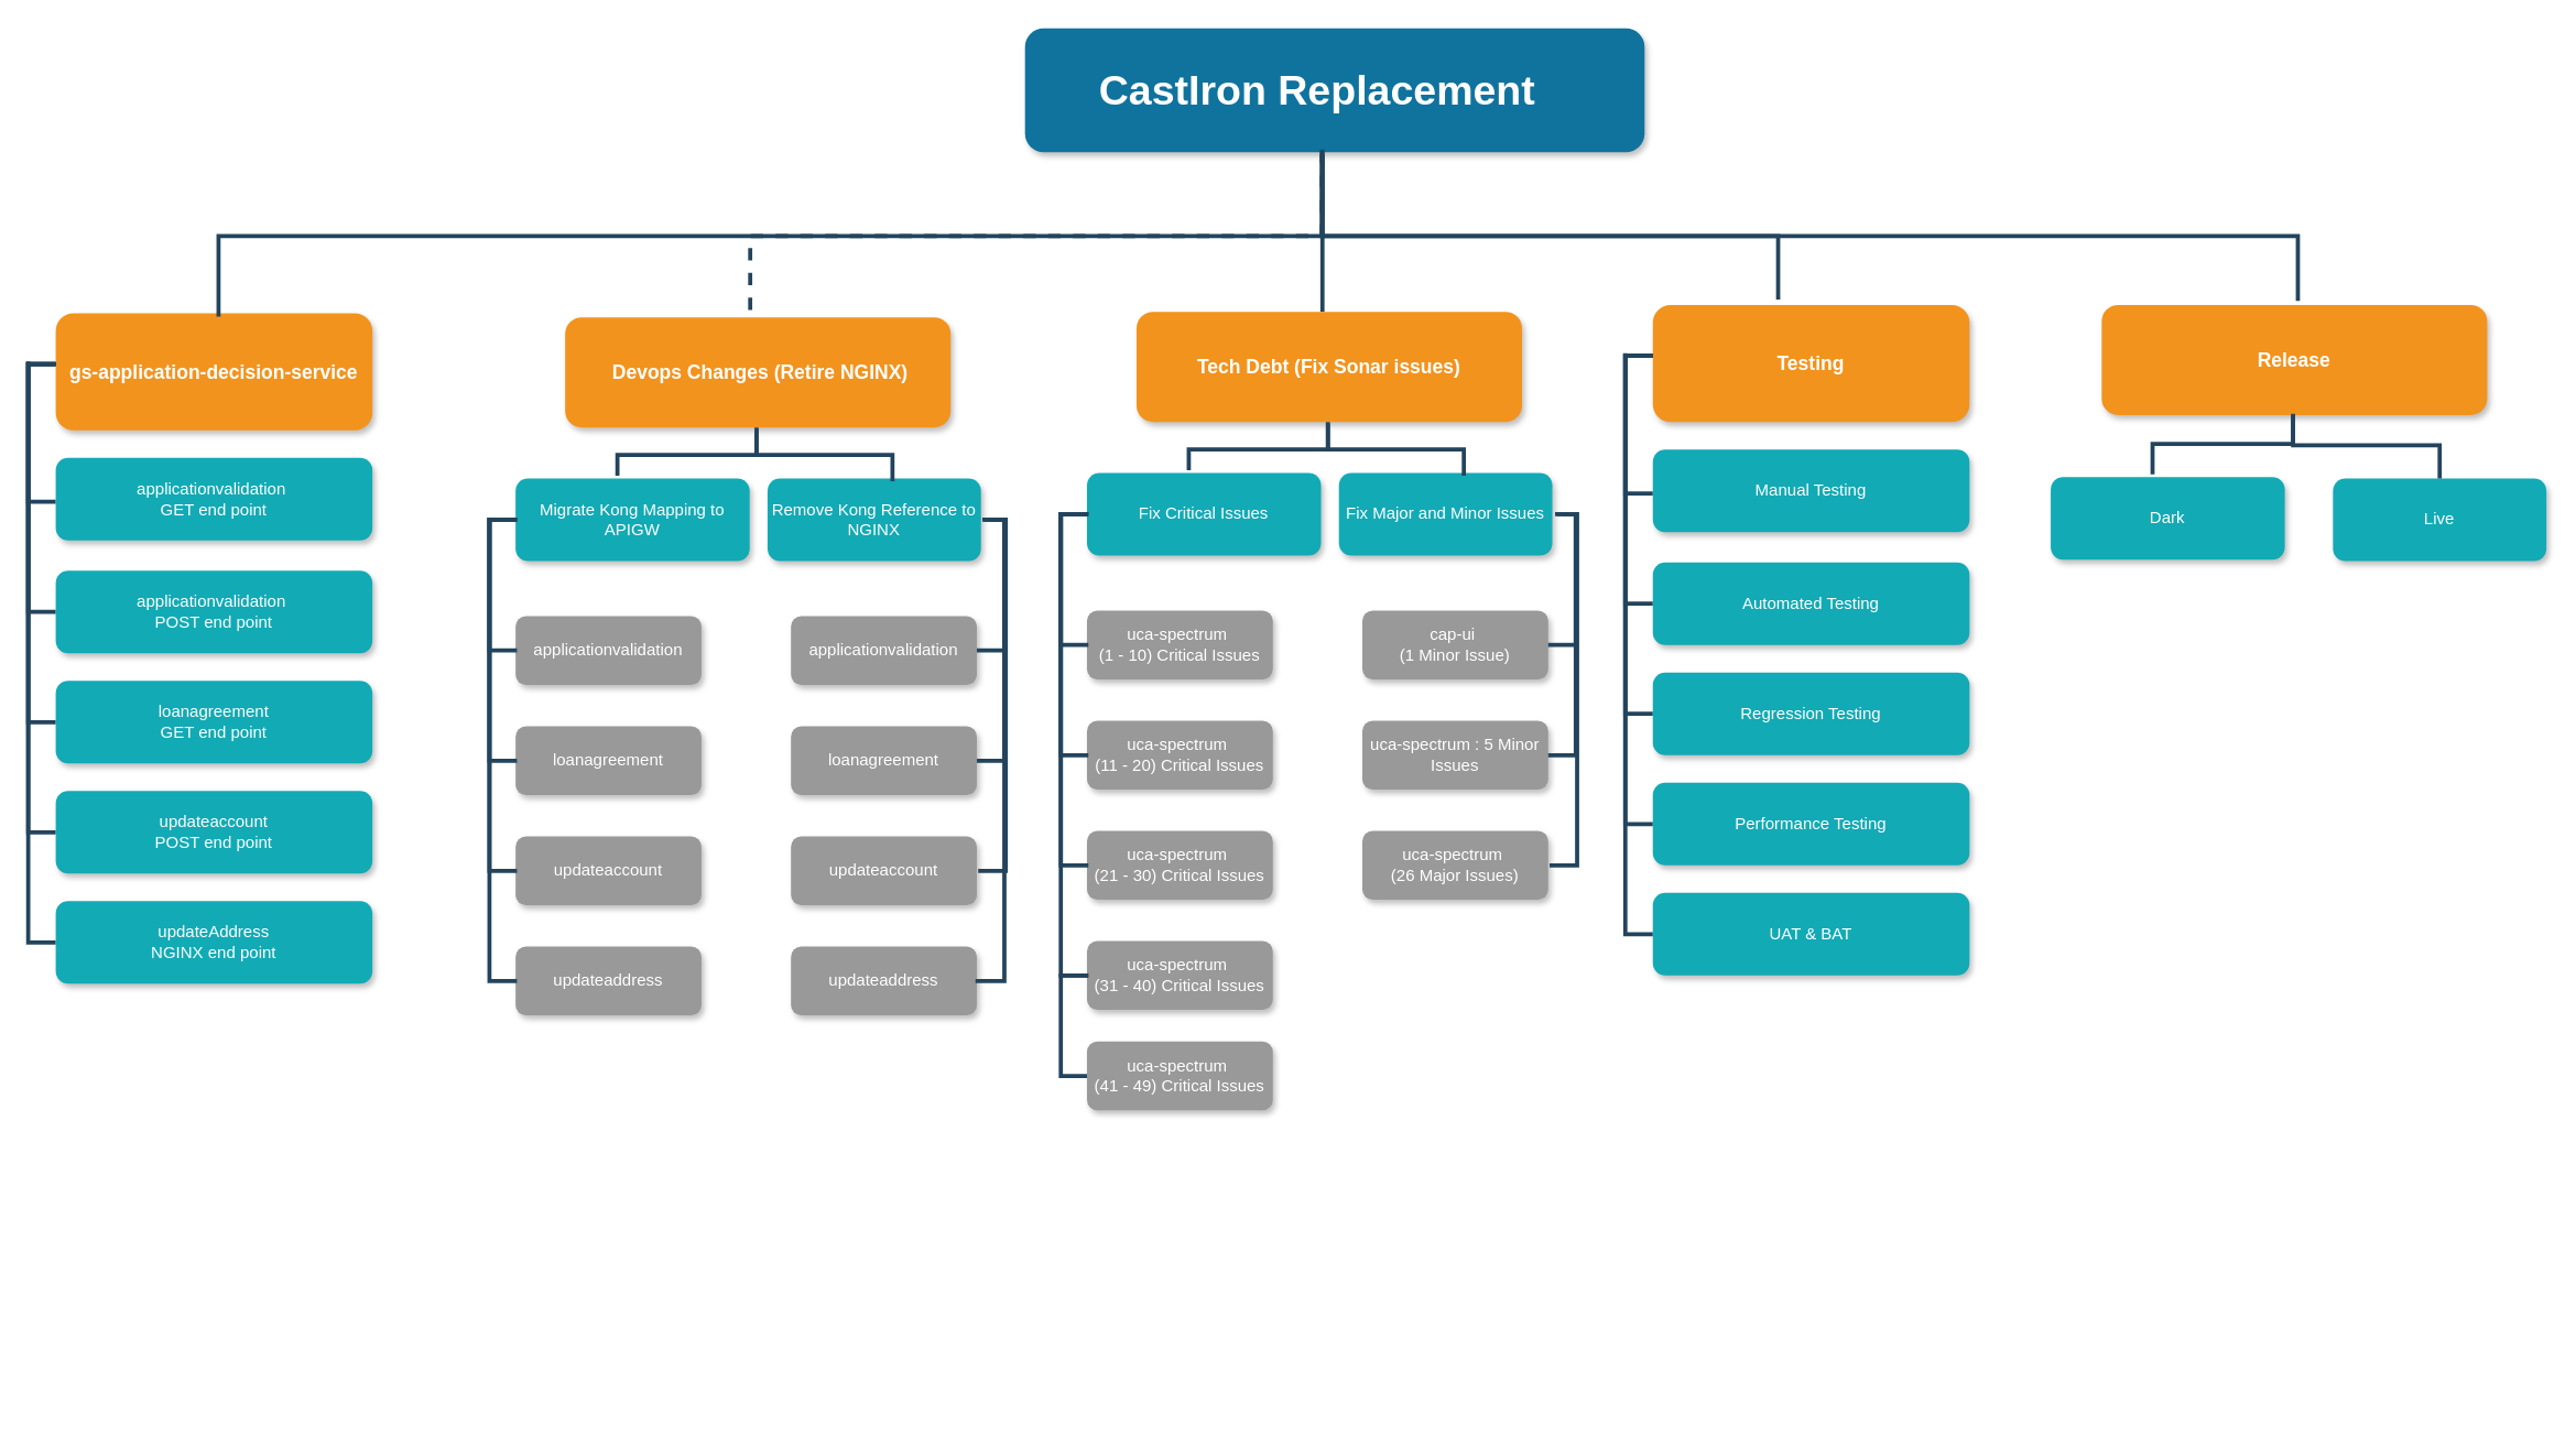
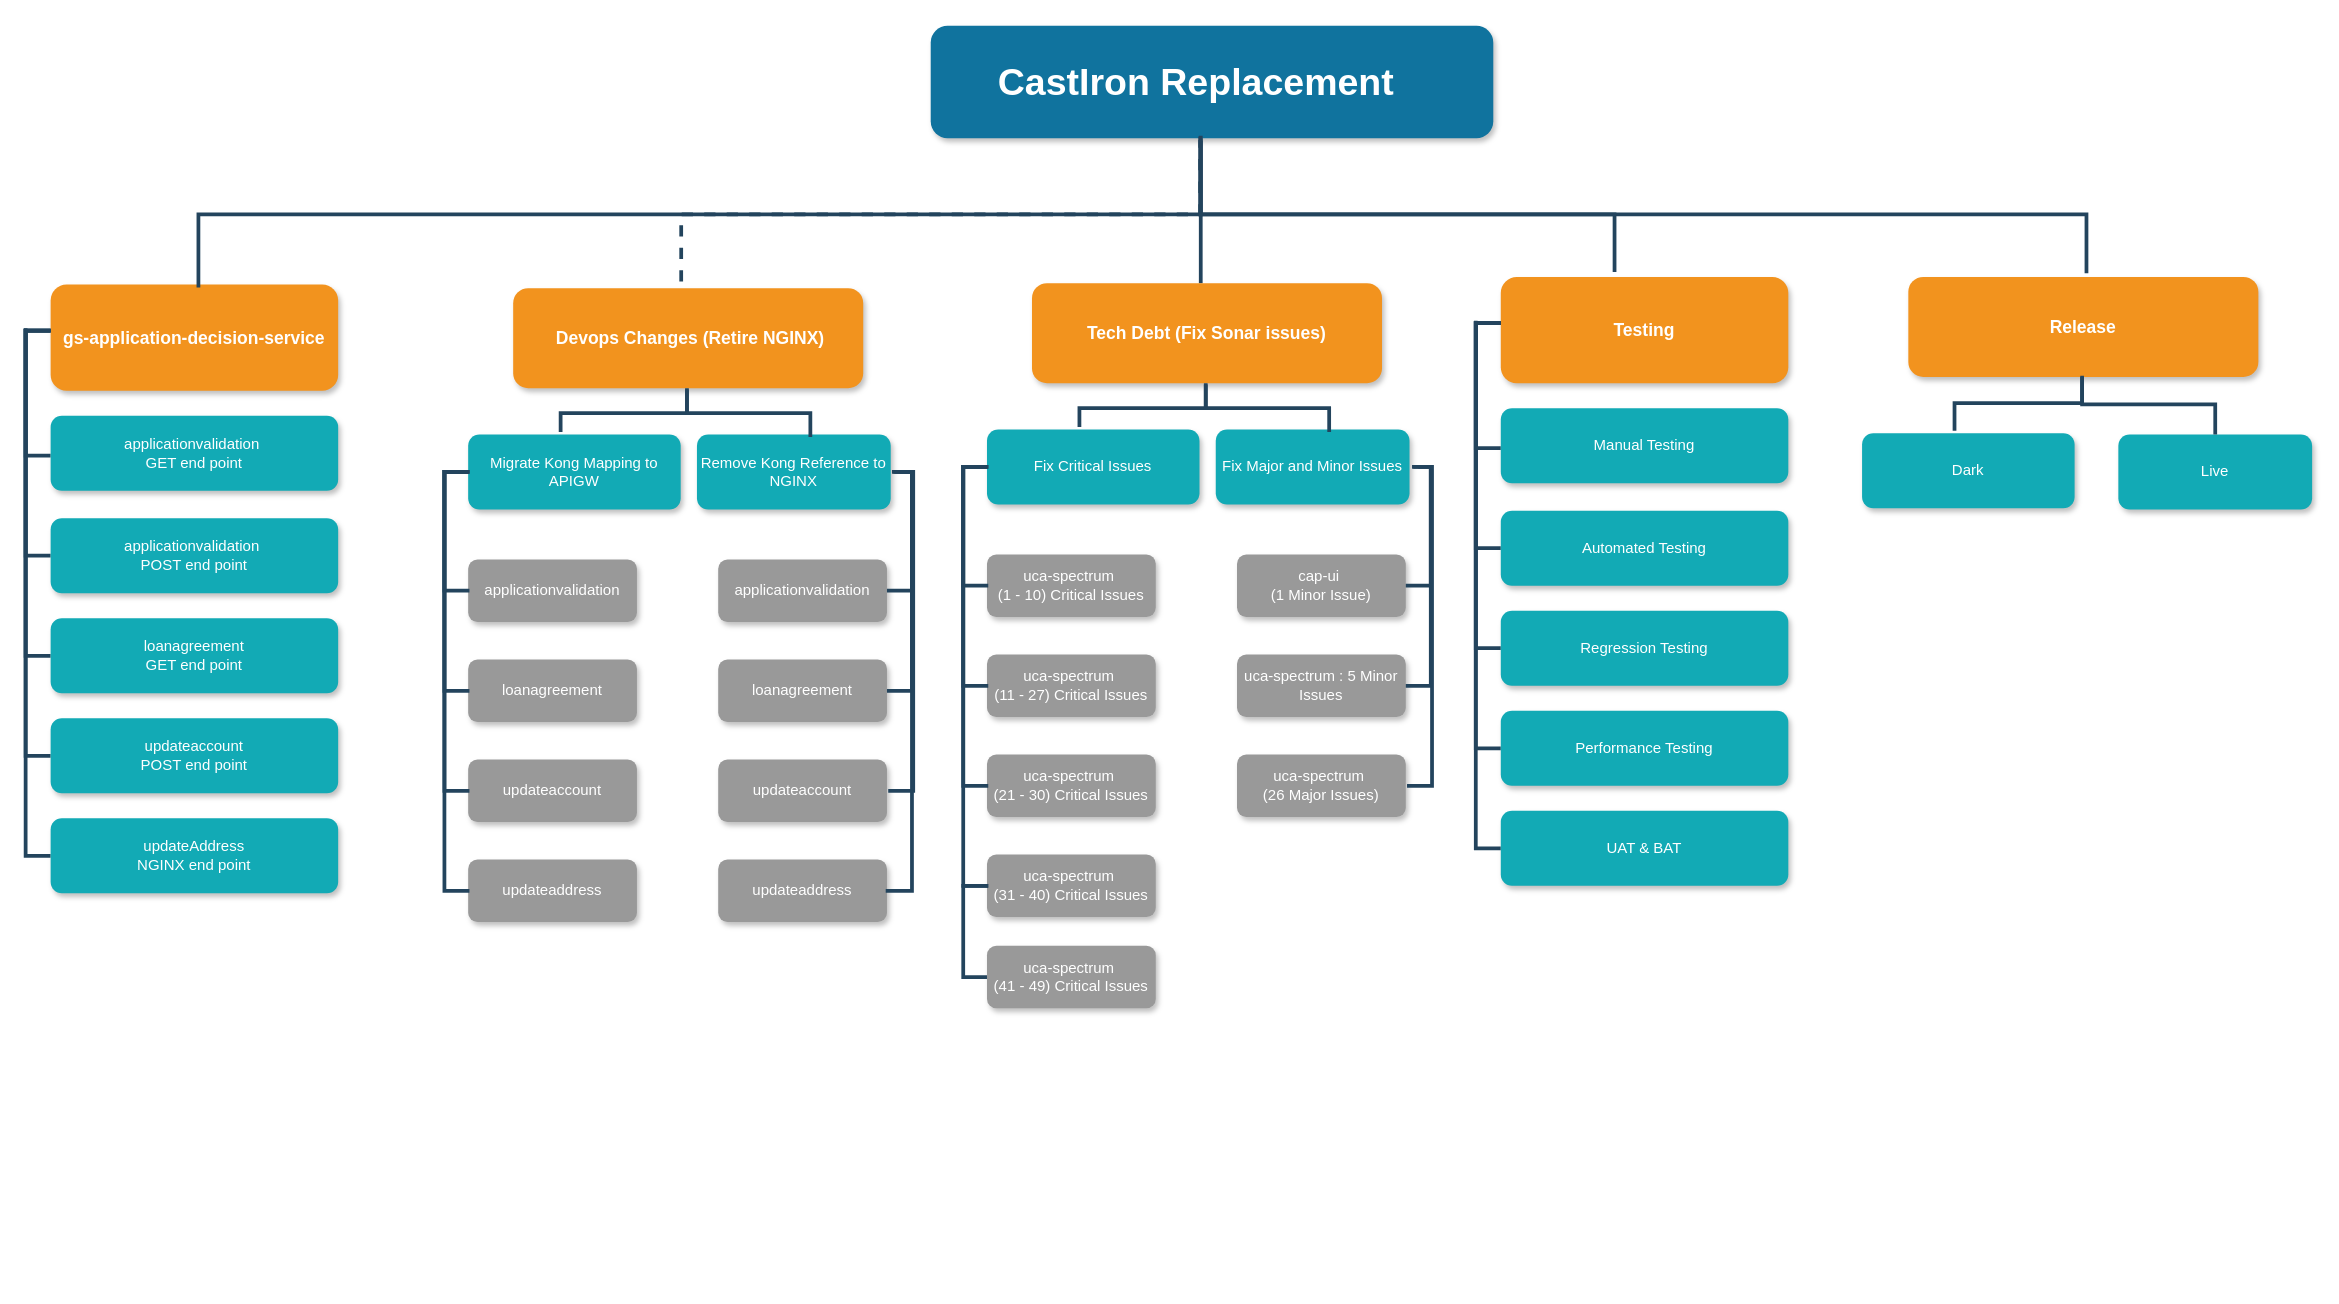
- <mxCell id="43" value="uca-spectrum &#10;(11 - 20) Critical Issues" style="whiteSpace=wrap;rounded=1;fillColor=#999999;strokeColor=none;shadow=1;fontColor=#FFFFFF;fontStyle=0" parent="1" vertex="1"><mxGeometry x="789" y="523" width="135" height="50" as="geometry" /></mxCell>
+ <mxCell id="43" value="uca-spectrum &#10;(11 - 27) Critical Issues" style="whiteSpace=wrap;rounded=1;fillColor=#999999;strokeColor=none;shadow=1;fontColor=#FFFFFF;fontStyle=0" parent="1" vertex="1"><mxGeometry x="789" y="523" width="135" height="50" as="geometry" /></mxCell>
